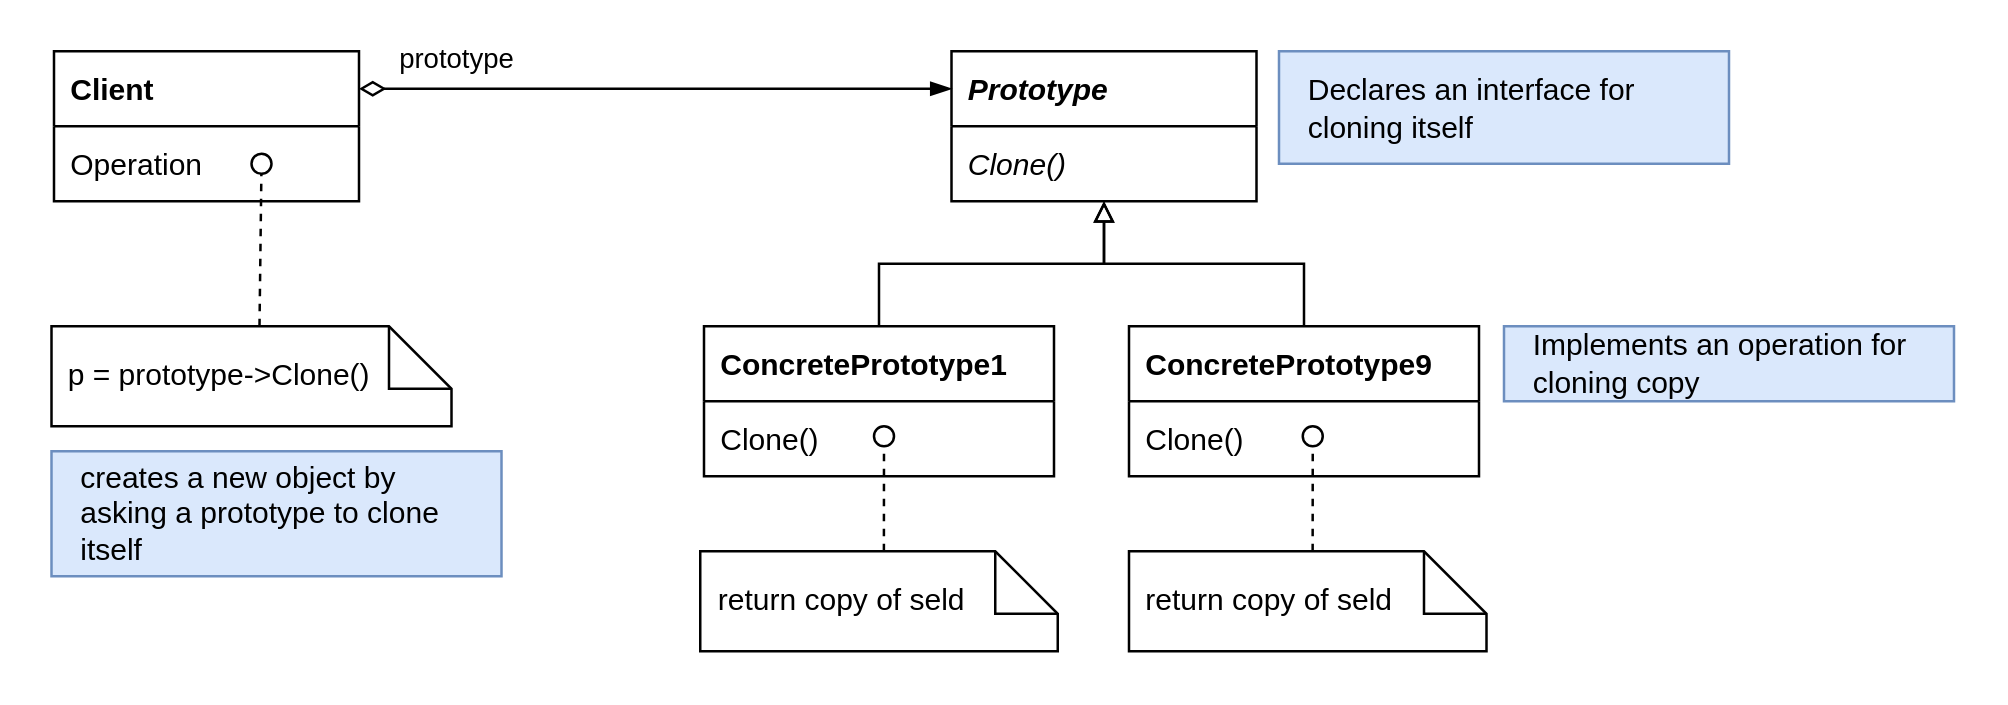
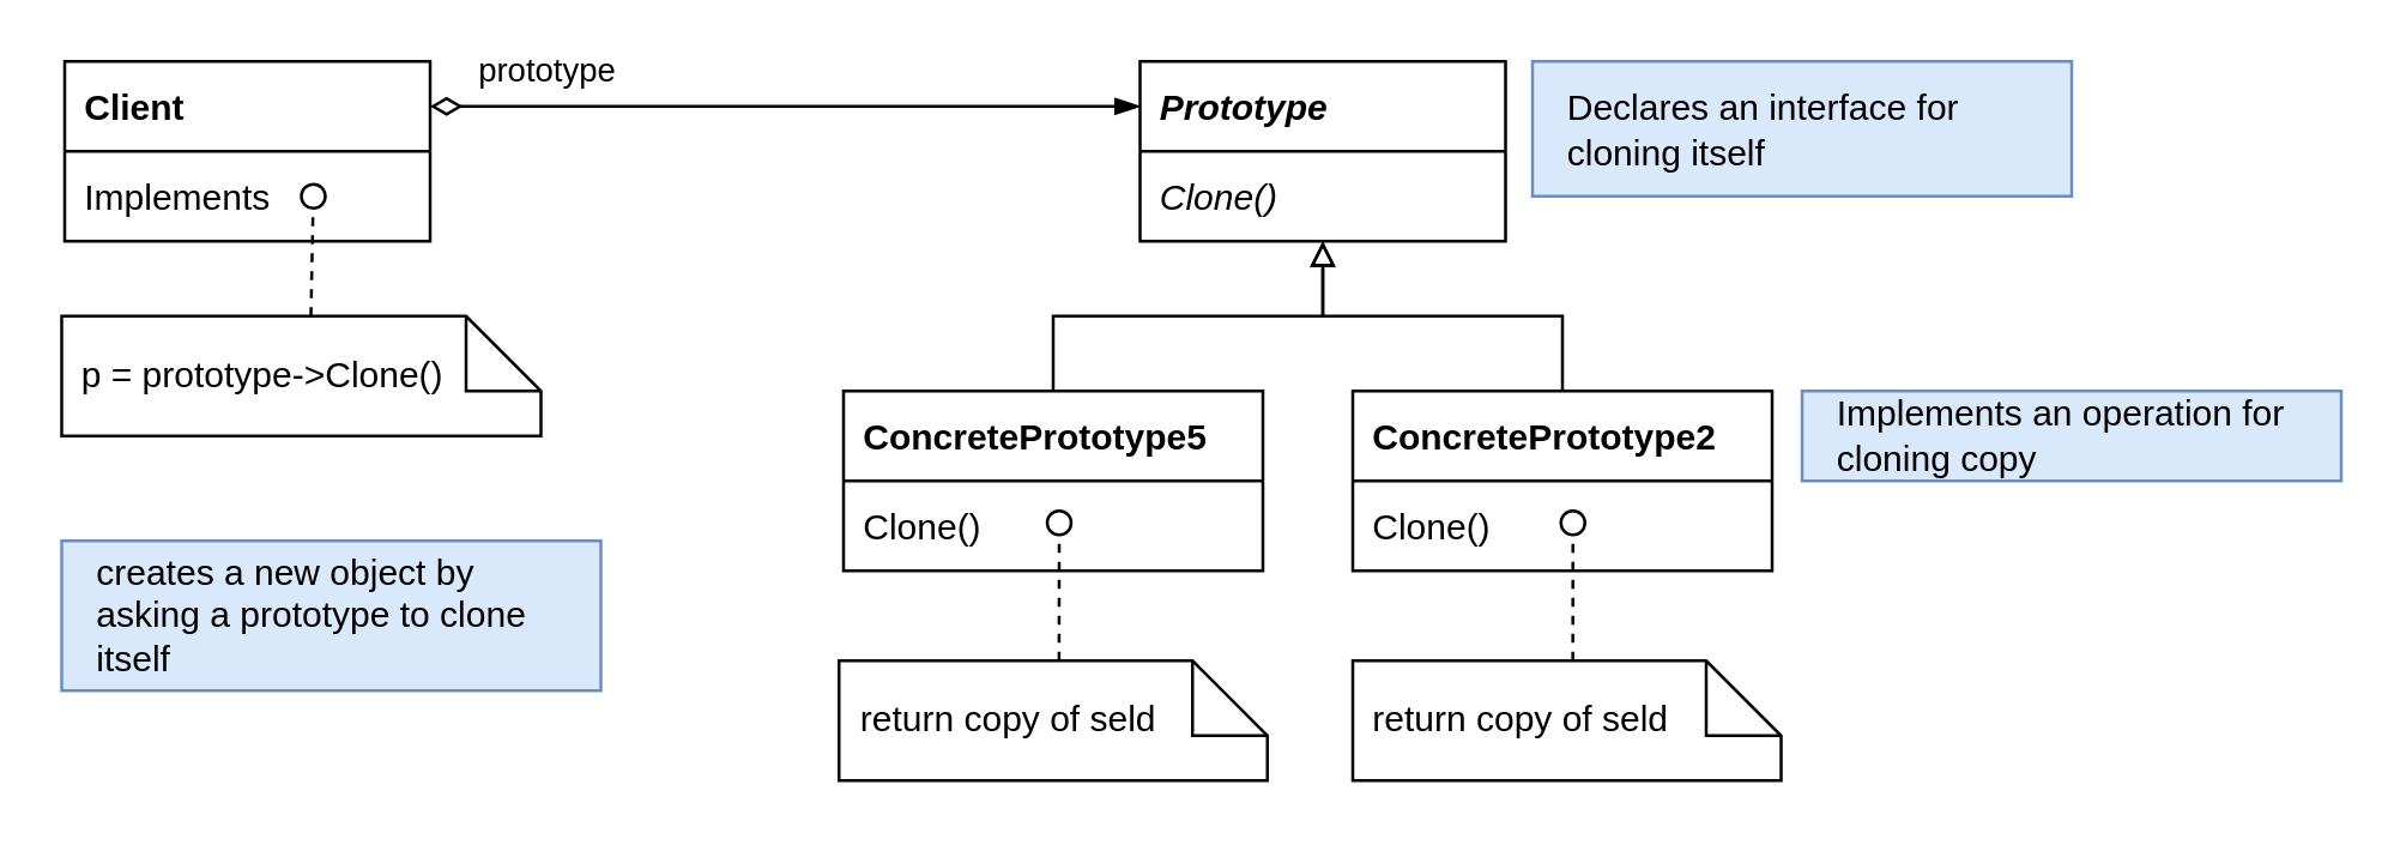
- <mxCell id="3" value="Operation" style="text;strokeColor=none;fillColor=none;align=left;verticalAlign=middle;spacingLeft=5;spacingRight=4;overflow=hidden;rotatable=0;points=[[0,0.5],[1,0.5]];portConstraint=eastwest;fontSize=12;fontStyle=0;connectable=0;" parent="2" vertex="1"><mxGeometry y="30" width="122" height="30" as="geometry" /></mxCell>
+ <mxCell id="3" value="Implements" style="text;strokeColor=none;fillColor=none;align=left;verticalAlign=middle;spacingLeft=5;spacingRight=4;overflow=hidden;rotatable=0;points=[[0,0.5],[1,0.5]];portConstraint=eastwest;fontSize=12;fontStyle=0;connectable=0;" parent="2" vertex="1"><mxGeometry y="30" width="122" height="30" as="geometry" /></mxCell>
- <mxCell id="8" value="ConcretePrototype1" style="swimlane;fontStyle=1;childLayout=stackLayout;horizontal=1;startSize=30;fillColor=none;horizontalStack=0;resizeParent=1;resizeParentMax=0;resizeLast=0;collapsible=0;marginBottom=0;fontSize=12;swimlaneHead=1;swimlaneBody=1;connectable=1;allowArrows=1;dropTarget=1;align=left;spacingLeft=5;" parent="1" vertex="1"><mxGeometry x="281" y="130" width="140" height="60" as="geometry"><mxRectangle x="245" y="370" width="90" height="26" as="alternateBounds" /></mxGeometry></mxCell>
+ <mxCell id="8" value="ConcretePrototype5" style="swimlane;fontStyle=1;childLayout=stackLayout;horizontal=1;startSize=30;fillColor=none;horizontalStack=0;resizeParent=1;resizeParentMax=0;resizeLast=0;collapsible=0;marginBottom=0;fontSize=12;swimlaneHead=1;swimlaneBody=1;connectable=1;allowArrows=1;dropTarget=1;align=left;spacingLeft=5;" parent="1" vertex="1"><mxGeometry x="281" y="130" width="140" height="60" as="geometry"><mxRectangle x="245" y="370" width="90" height="26" as="alternateBounds" /></mxGeometry></mxCell>
- <mxCell id="14" value="ConcretePrototype9" style="swimlane;fontStyle=1;childLayout=stackLayout;horizontal=1;startSize=30;fillColor=none;horizontalStack=0;resizeParent=1;resizeParentMax=0;resizeLast=0;collapsible=0;marginBottom=0;fontSize=12;swimlaneHead=1;swimlaneBody=1;connectable=1;allowArrows=1;dropTarget=1;align=left;spacingLeft=5;" vertex="1" parent="1"><mxGeometry x="451" y="130" width="140" height="60" as="geometry"><mxRectangle x="245" y="370" width="90" height="26" as="alternateBounds" /></mxGeometry></mxCell>
+ <mxCell id="14" value="ConcretePrototype2" style="swimlane;fontStyle=1;childLayout=stackLayout;horizontal=1;startSize=30;fillColor=none;horizontalStack=0;resizeParent=1;resizeParentMax=0;resizeLast=0;collapsible=0;marginBottom=0;fontSize=12;swimlaneHead=1;swimlaneBody=1;connectable=1;allowArrows=1;dropTarget=1;align=left;spacingLeft=5;" vertex="1" parent="1"><mxGeometry x="451" y="130" width="140" height="60" as="geometry"><mxRectangle x="245" y="370" width="90" height="26" as="alternateBounds" /></mxGeometry></mxCell>
- <mxCell id="5" value="p = prototype-&amp;gt;Clone()" style="shape=note2;boundedLbl=1;whiteSpace=wrap;html=1;size=25;verticalAlign=middle;align=left;spacingLeft=5;fontSize=12;startSize=30;fillColor=none;" parent="1" vertex="1"><mxGeometry x="20" y="130" width="160" height="40" as="geometry" /></mxCell>
+ <mxCell id="5" value="p = prototype-&amp;gt;Clone()" style="shape=note2;boundedLbl=1;whiteSpace=wrap;html=1;size=25;verticalAlign=middle;align=left;spacingLeft=5;fontSize=12;startSize=30;fillColor=none;" parent="1" vertex="1"><mxGeometry x="20" y="105" width="160" height="40" as="geometry" /></mxCell>
